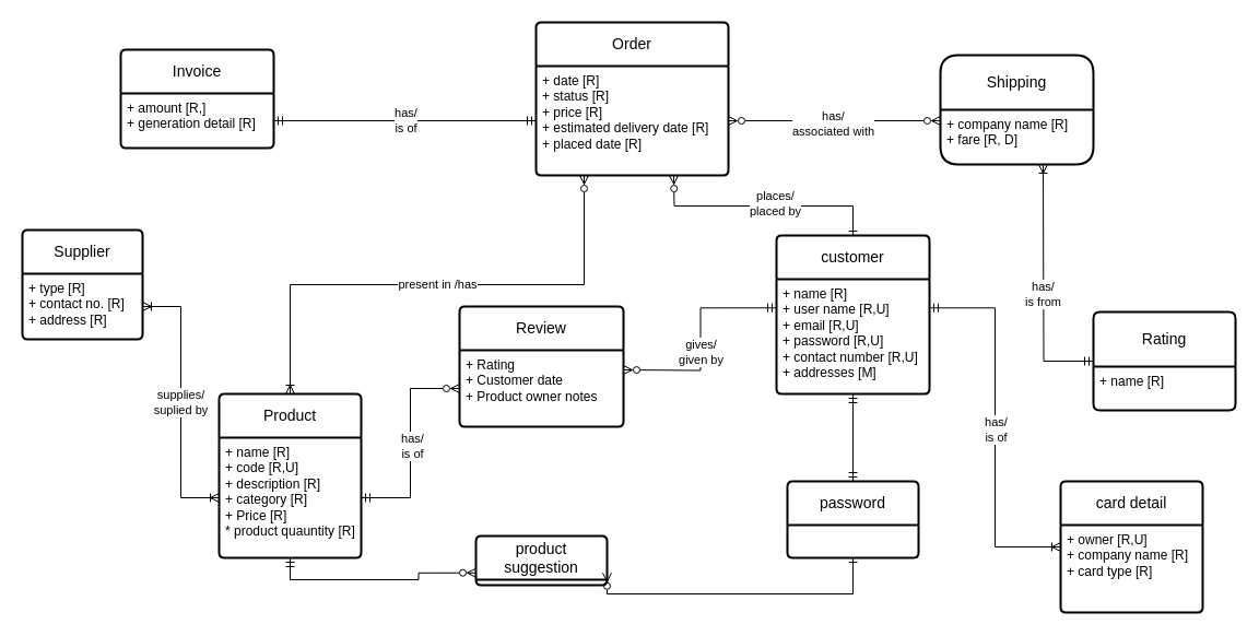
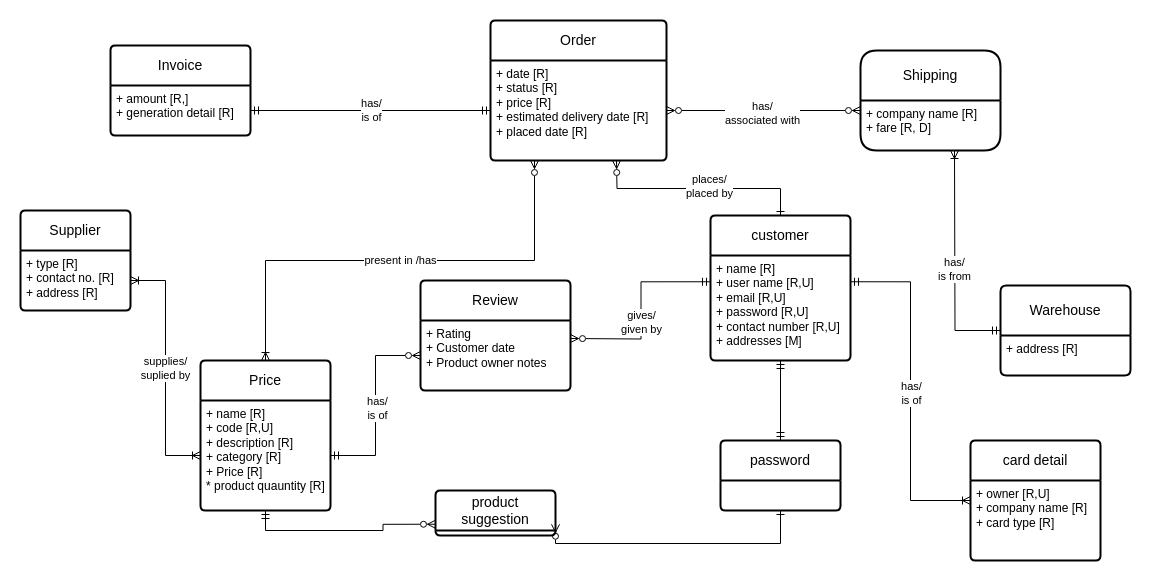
- <mxCell id="13" value="Rating" style="swimlane;childLayout=stackLayout;horizontal=1;startSize=50;horizontalStack=0;rounded=1;fontSize=14;fontStyle=0;strokeWidth=2;resizeParent=0;resizeLast=1;shadow=0;dashed=0;align=center;arcSize=4;whiteSpace=wrap;html=1;" parent="1" vertex="1"><mxGeometry x="1000" y="285" width="130" height="90" as="geometry" /></mxCell>
+ <mxCell id="13" value="Warehouse" style="swimlane;childLayout=stackLayout;horizontal=1;startSize=50;horizontalStack=0;rounded=1;fontSize=14;fontStyle=0;strokeWidth=2;resizeParent=0;resizeLast=1;shadow=0;dashed=0;align=center;arcSize=4;whiteSpace=wrap;html=1;" parent="1" vertex="1"><mxGeometry x="1000" y="285" width="130" height="90" as="geometry" /></mxCell>
- <mxCell id="14" value="&lt;div&gt;&lt;div&gt;+ name [R]&lt;/div&gt;&lt;/div&gt;" style="align=left;strokeColor=none;fillColor=none;spacingLeft=4;fontSize=12;verticalAlign=top;resizable=0;rotatable=0;part=1;html=1;" parent="13" vertex="1"><mxGeometry y="50" width="130" height="40" as="geometry" /></mxCell>
+ <mxCell id="14" value="&lt;div&gt;&lt;div&gt;+ address [R]&lt;/div&gt;&lt;/div&gt;" style="align=left;strokeColor=none;fillColor=none;spacingLeft=4;fontSize=12;verticalAlign=top;resizable=0;rotatable=0;part=1;html=1;" parent="13" vertex="1"><mxGeometry y="50" width="130" height="40" as="geometry" /></mxCell>
- <mxCell id="3" value="Product" style="swimlane;childLayout=stackLayout;horizontal=1;startSize=40;horizontalStack=0;rounded=1;fontSize=14;fontStyle=0;strokeWidth=2;resizeParent=0;resizeLast=1;shadow=0;dashed=0;align=center;arcSize=4;whiteSpace=wrap;html=1;" parent="1" vertex="1"><mxGeometry x="200" y="360" width="130" height="150" as="geometry" /></mxCell>
+ <mxCell id="3" value="Price" style="swimlane;childLayout=stackLayout;horizontal=1;startSize=40;horizontalStack=0;rounded=1;fontSize=14;fontStyle=0;strokeWidth=2;resizeParent=0;resizeLast=1;shadow=0;dashed=0;align=center;arcSize=4;whiteSpace=wrap;html=1;" parent="1" vertex="1"><mxGeometry x="200" y="360" width="130" height="150" as="geometry" /></mxCell>
